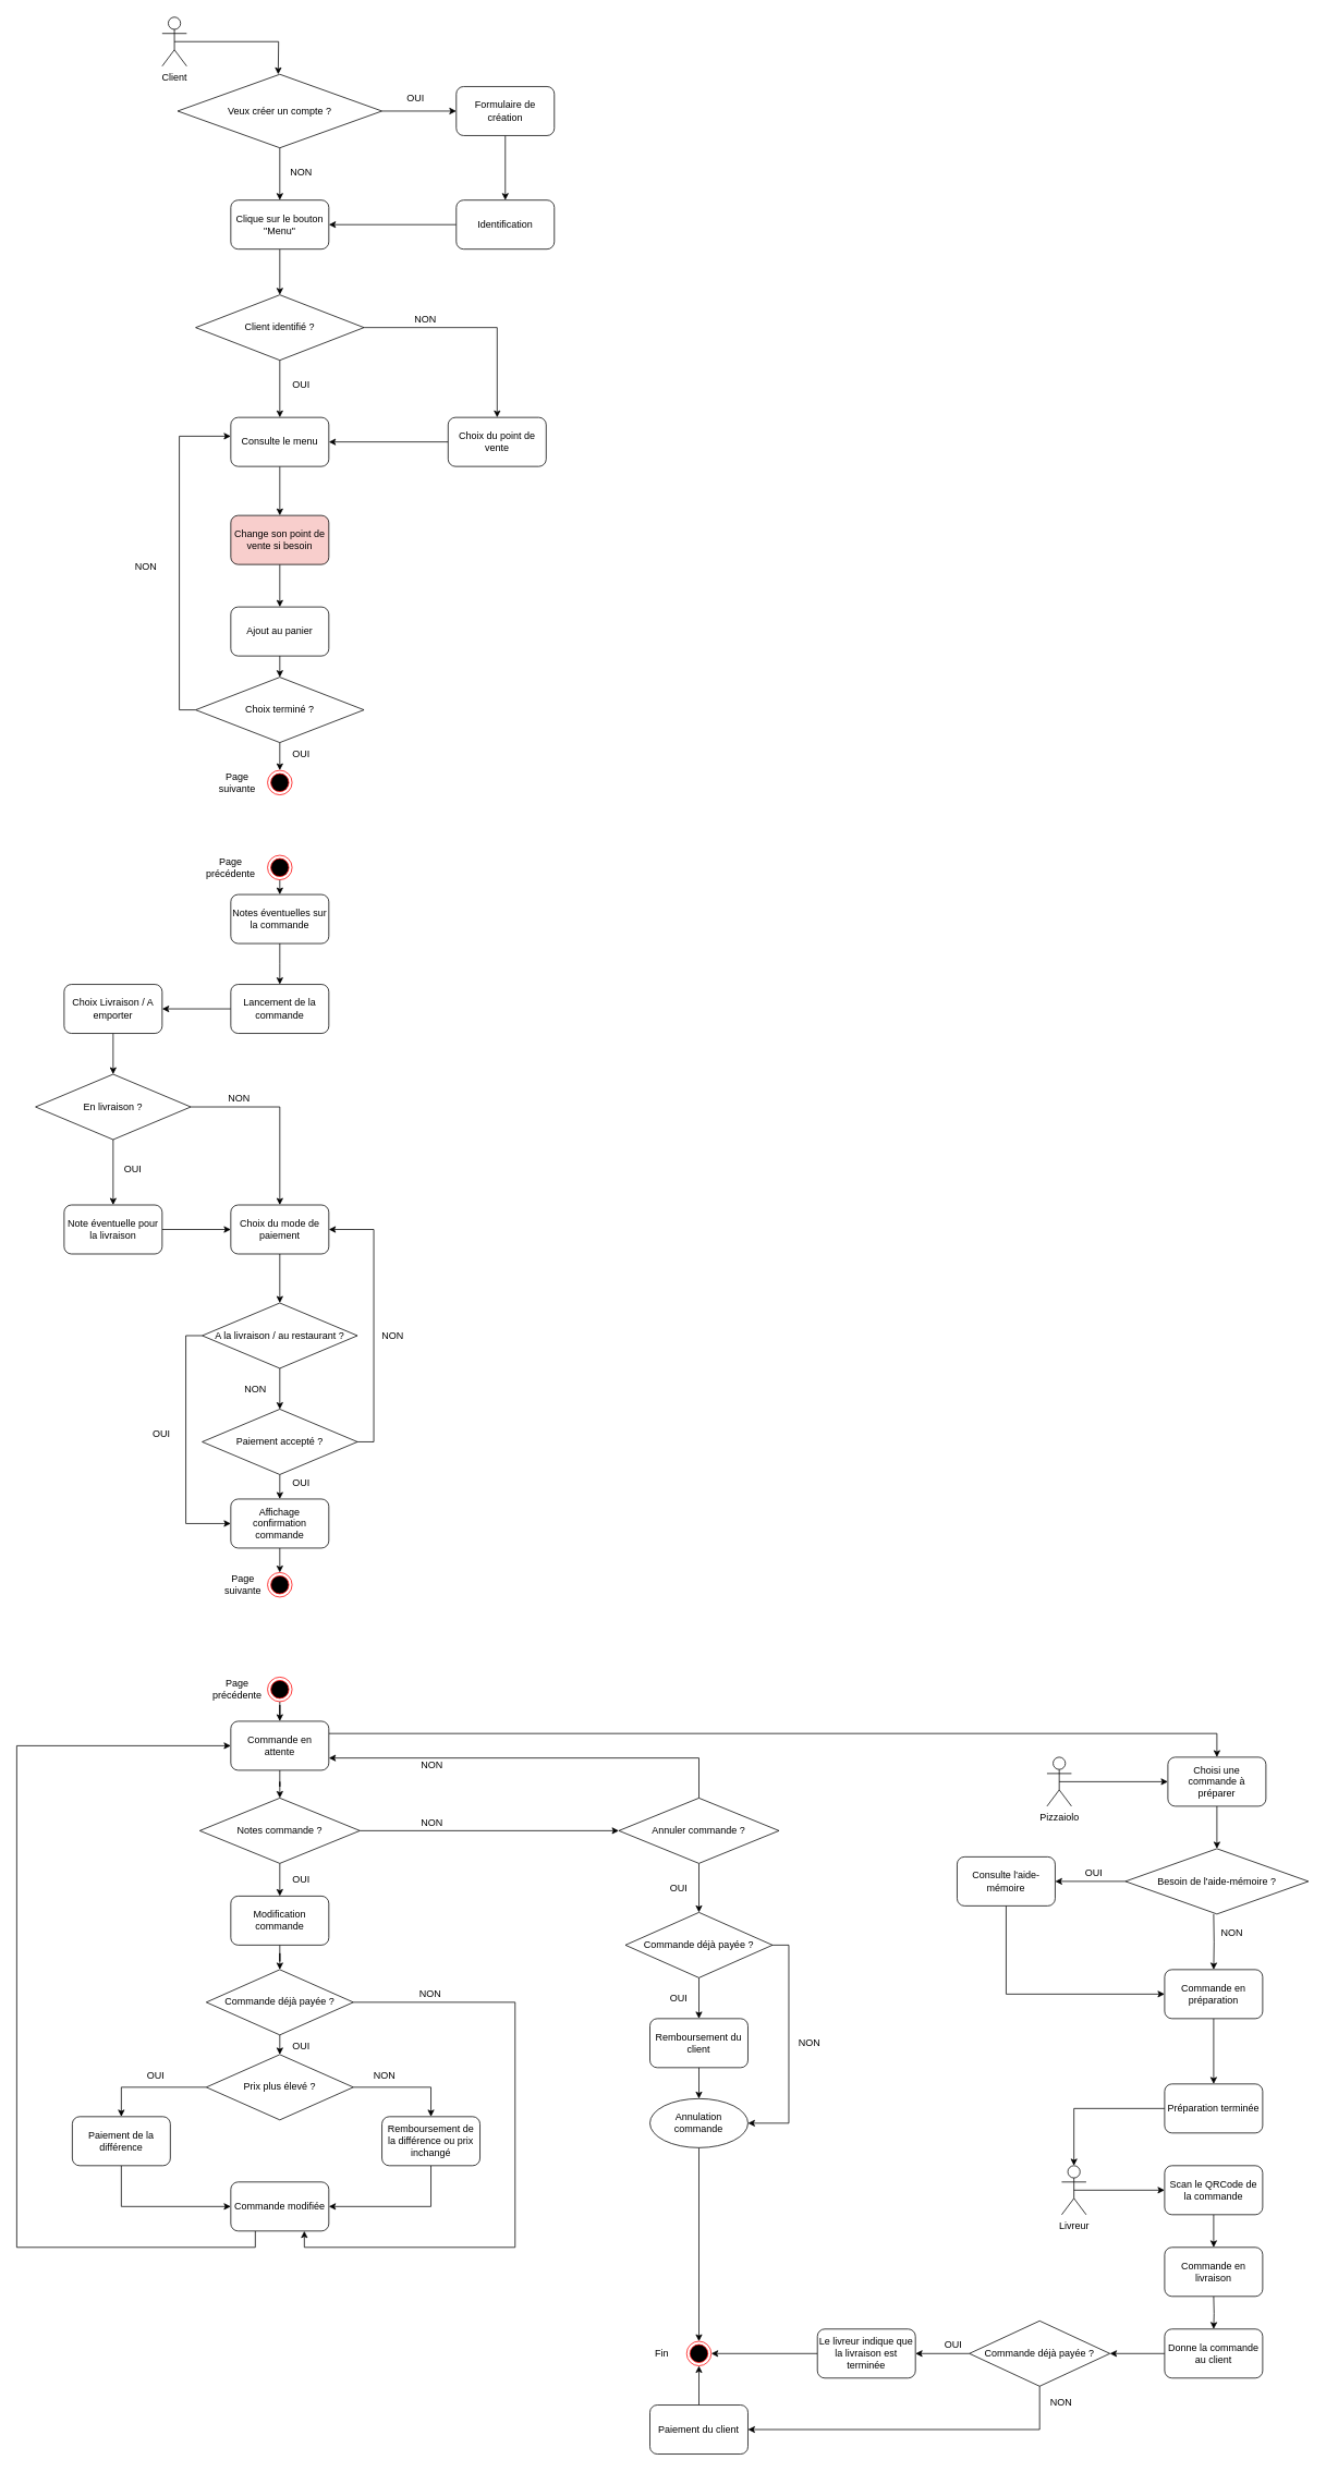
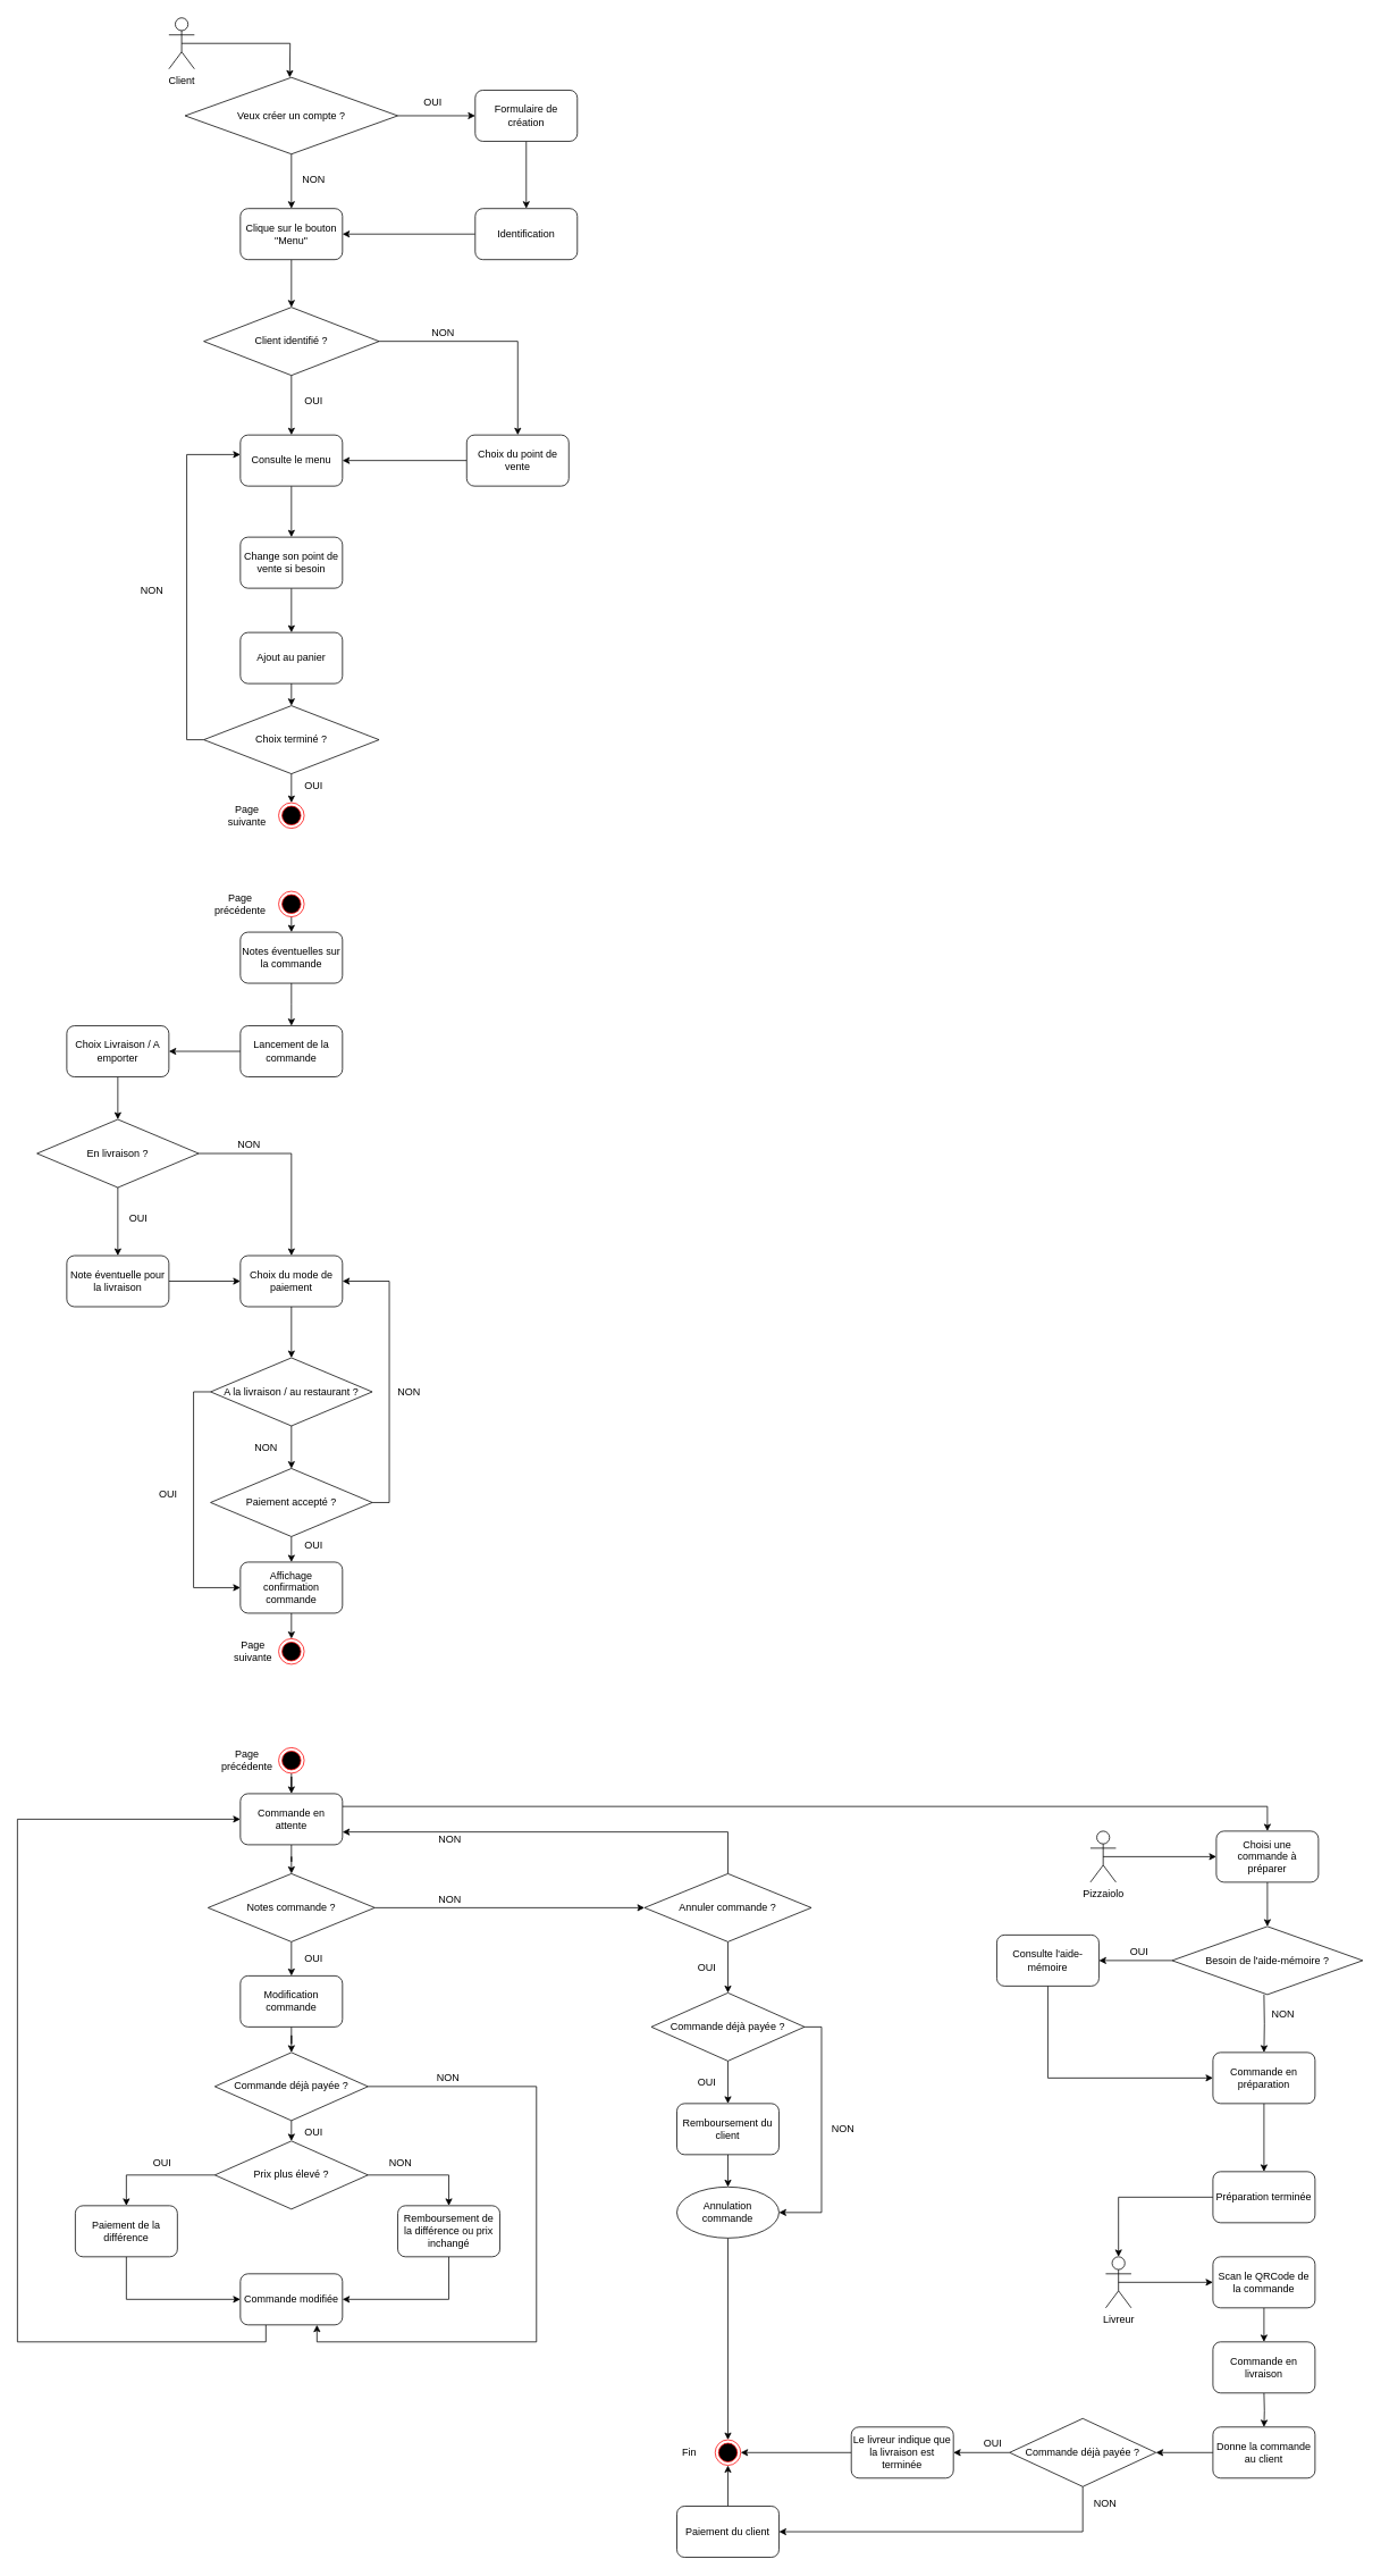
- <mxCell id="91" value="Change son point de vente si besoin" style="rounded=1;whiteSpace=wrap;html=1;fillColor=#f8cecc;" vertex="1" parent="1"><mxGeometry x="282" y="630" width="120" height="60" as="geometry" /></mxCell>
+ <mxCell id="91" value="Change son point de vente si besoin" style="rounded=1;whiteSpace=wrap;html=1;" vertex="1" parent="1"><mxGeometry x="282" y="630" width="120" height="60" as="geometry" /></mxCell>
